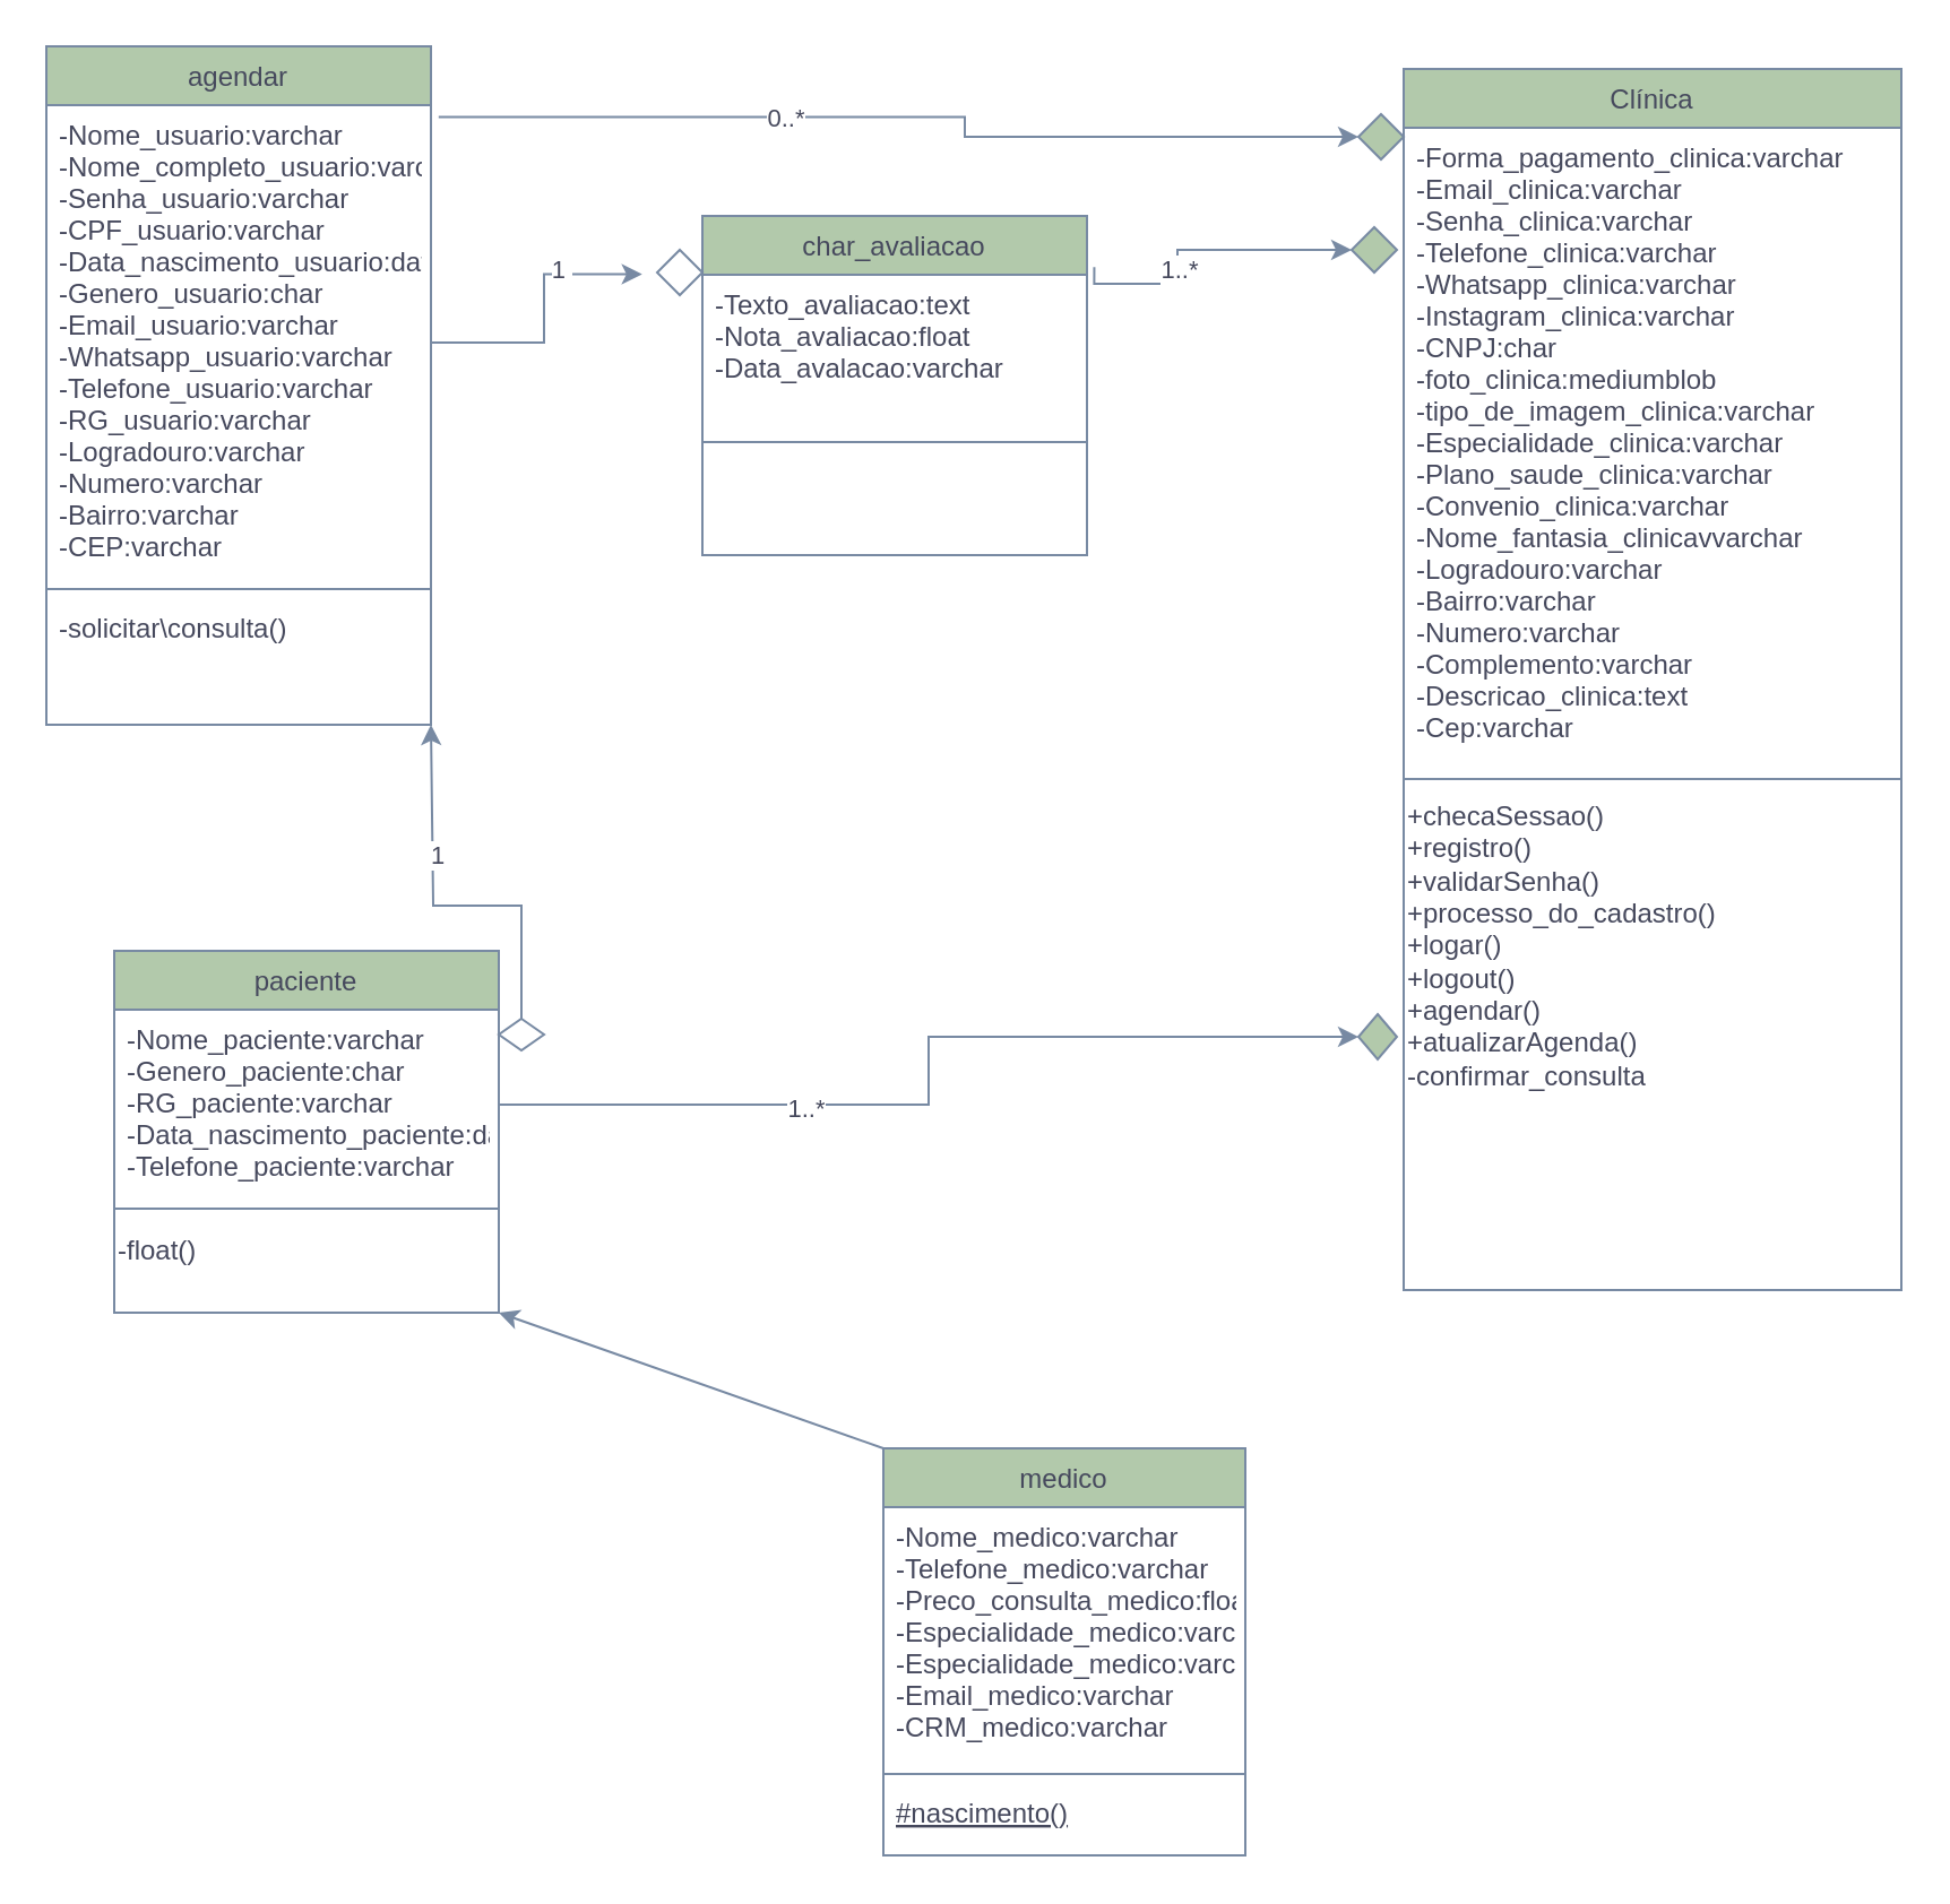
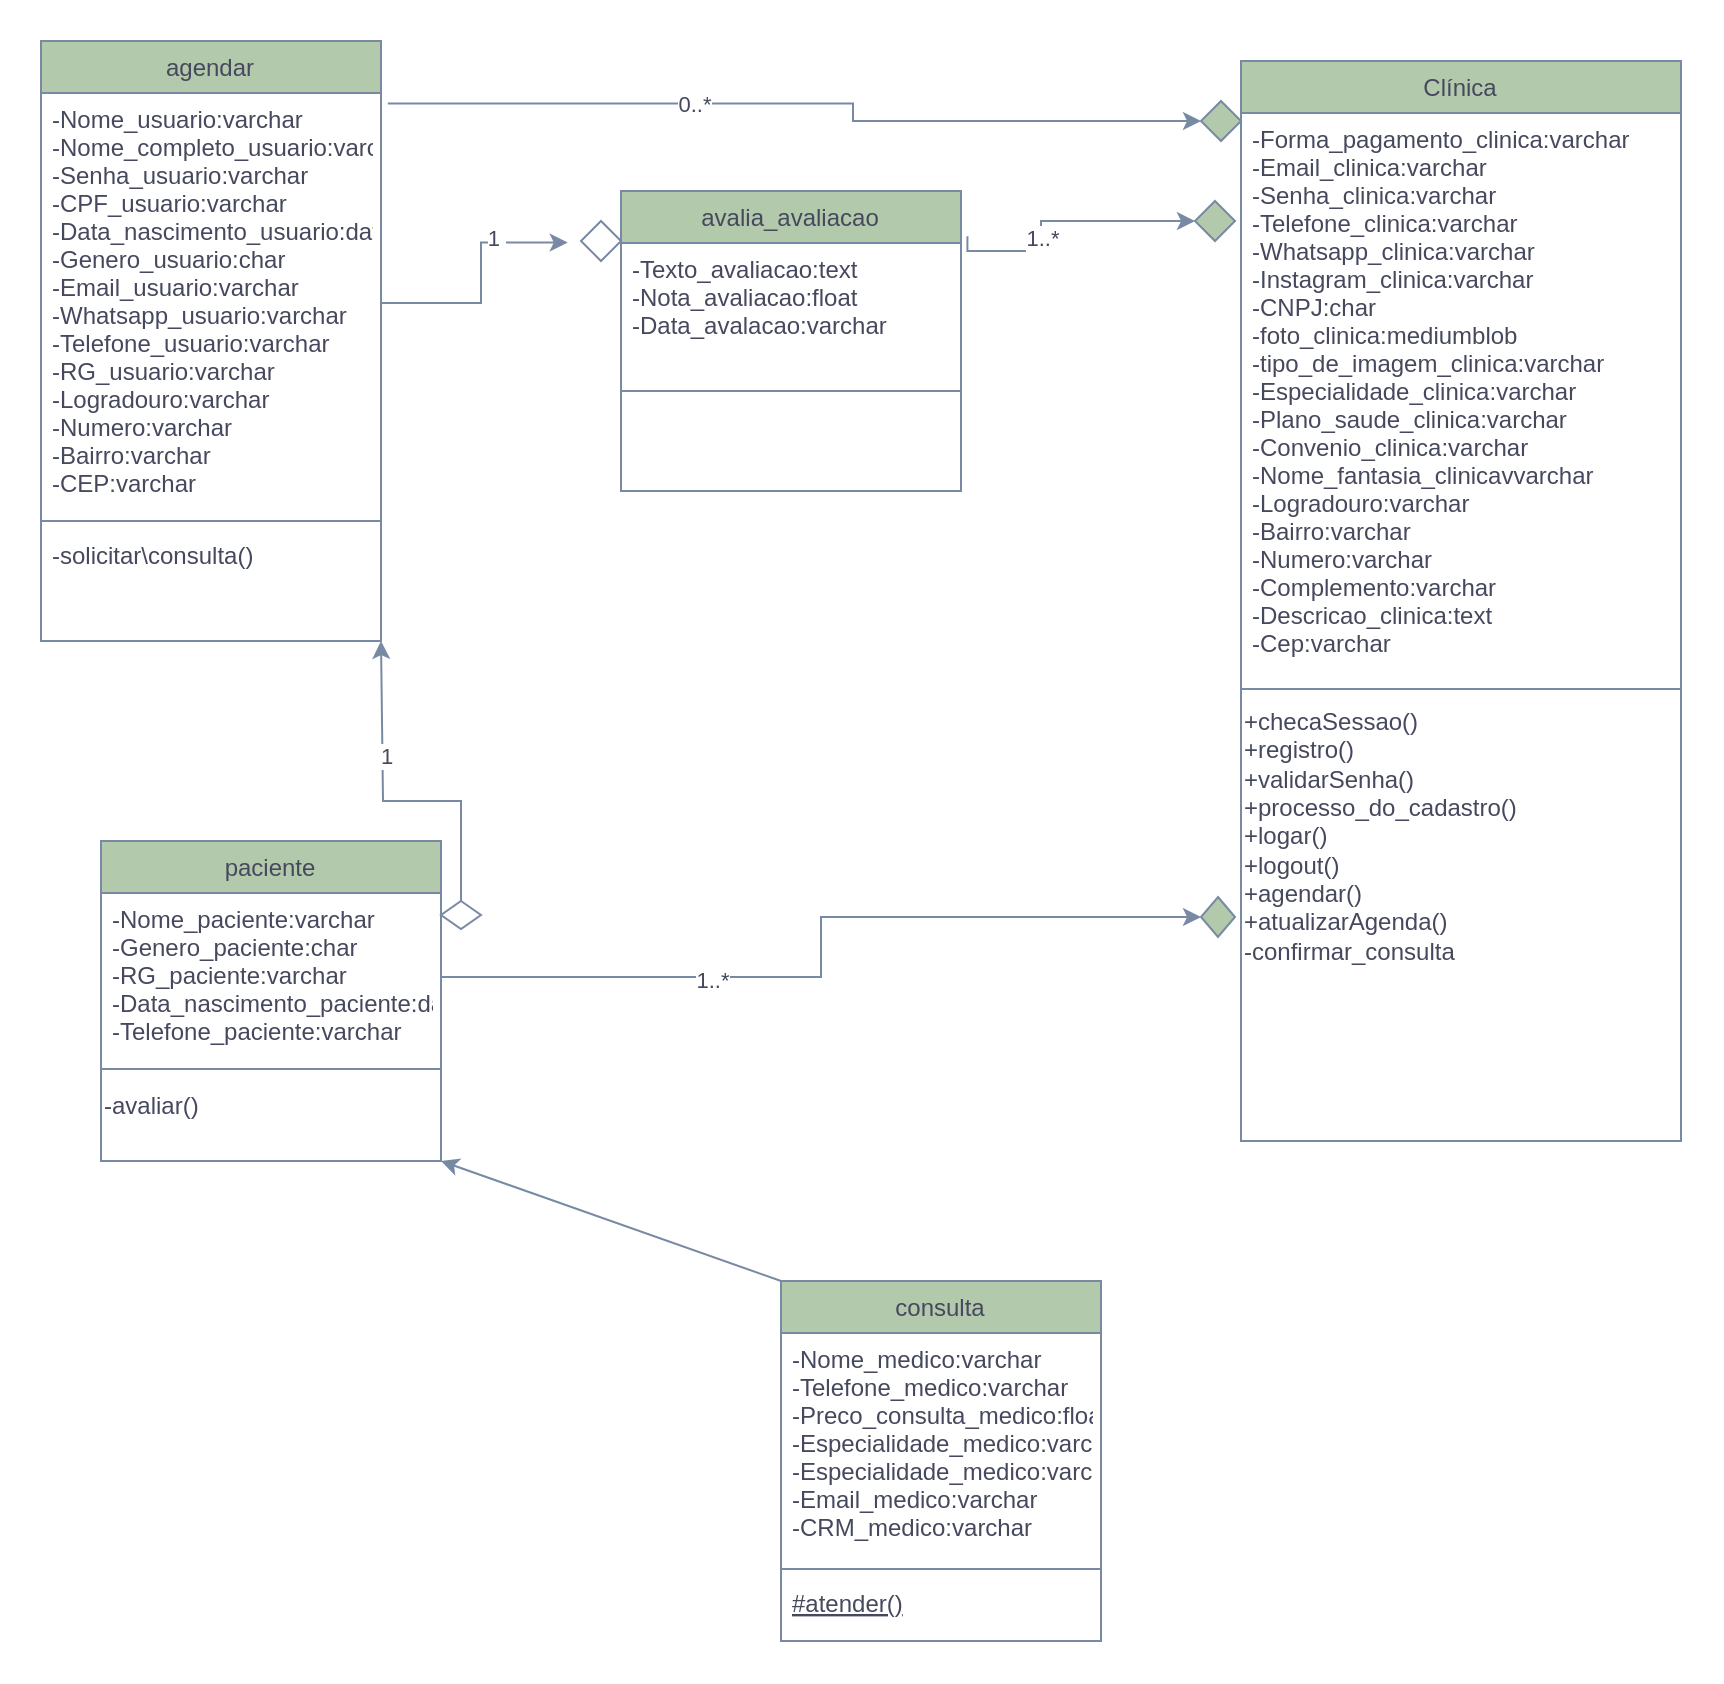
- <mxCell id="16" value="char_avaliacao" style="swimlane;fontStyle=0;align=center;verticalAlign=top;childLayout=stackLayout;horizontal=1;startSize=26;horizontalStack=0;resizeParent=1;resizeLast=0;collapsible=1;marginBottom=0;rounded=0;shadow=0;strokeWidth=1;labelBackgroundColor=none;fillColor=#B2C9AB;strokeColor=#788AA3;fontColor=#46495D;" parent="1" vertex="1"><mxGeometry x="310" y="95" width="170" height="150" as="geometry"><mxRectangle x="550" y="140" width="160" height="26" as="alternateBounds" /></mxGeometry></mxCell>
+ <mxCell id="16" value="avalia_avaliacao" style="swimlane;fontStyle=0;align=center;verticalAlign=top;childLayout=stackLayout;horizontal=1;startSize=26;horizontalStack=0;resizeParent=1;resizeLast=0;collapsible=1;marginBottom=0;rounded=0;shadow=0;strokeWidth=1;labelBackgroundColor=none;fillColor=#B2C9AB;strokeColor=#788AA3;fontColor=#46495D;" parent="1" vertex="1"><mxGeometry x="310" y="95" width="170" height="150" as="geometry"><mxRectangle x="550" y="140" width="160" height="26" as="alternateBounds" /></mxGeometry></mxCell>
- <mxCell id="13" value="-float()" style="text;html=1;align=left;verticalAlign=middle;resizable=0;points=[];autosize=1;strokeColor=none;fillColor=none;fontColor=#46495D;" vertex="1" parent="10"><mxGeometry y="118" width="170" height="30" as="geometry" /></mxCell>
+ <mxCell id="13" value="-avaliar()" style="text;html=1;align=left;verticalAlign=middle;resizable=0;points=[];autosize=1;strokeColor=none;fillColor=none;fontColor=#46495D;" vertex="1" parent="10"><mxGeometry y="118" width="170" height="30" as="geometry" /></mxCell>
- <mxCell id="6" value="medico" style="swimlane;fontStyle=0;align=center;verticalAlign=top;childLayout=stackLayout;horizontal=1;startSize=26;horizontalStack=0;resizeParent=1;resizeLast=0;collapsible=1;marginBottom=0;rounded=0;shadow=0;strokeWidth=1;labelBackgroundColor=none;fillColor=#B2C9AB;strokeColor=#788AA3;fontColor=#46495D;" parent="1" vertex="1"><mxGeometry x="390" y="640" width="160" height="180" as="geometry"><mxRectangle x="130" y="380" width="160" height="26" as="alternateBounds" /></mxGeometry></mxCell>
+ <mxCell id="6" value="consulta" style="swimlane;fontStyle=0;align=center;verticalAlign=top;childLayout=stackLayout;horizontal=1;startSize=26;horizontalStack=0;resizeParent=1;resizeLast=0;collapsible=1;marginBottom=0;rounded=0;shadow=0;strokeWidth=1;labelBackgroundColor=none;fillColor=#B2C9AB;strokeColor=#788AA3;fontColor=#46495D;" parent="1" vertex="1"><mxGeometry x="390" y="640" width="160" height="180" as="geometry"><mxRectangle x="130" y="380" width="160" height="26" as="alternateBounds" /></mxGeometry></mxCell>
- <mxCell id="9" value="#nascimento()" style="text;align=left;verticalAlign=top;spacingLeft=4;spacingRight=4;overflow=hidden;rotatable=0;points=[[0,0.5],[1,0.5]];portConstraint=eastwest;fontStyle=4;labelBackgroundColor=none;fontColor=#46495D;" parent="6" vertex="1"><mxGeometry y="148" width="160" height="26" as="geometry" /></mxCell>
+ <mxCell id="9" value="#atender()" style="text;align=left;verticalAlign=top;spacingLeft=4;spacingRight=4;overflow=hidden;rotatable=0;points=[[0,0.5],[1,0.5]];portConstraint=eastwest;fontStyle=4;labelBackgroundColor=none;fontColor=#46495D;" parent="6" vertex="1"><mxGeometry y="148" width="160" height="26" as="geometry" /></mxCell>
